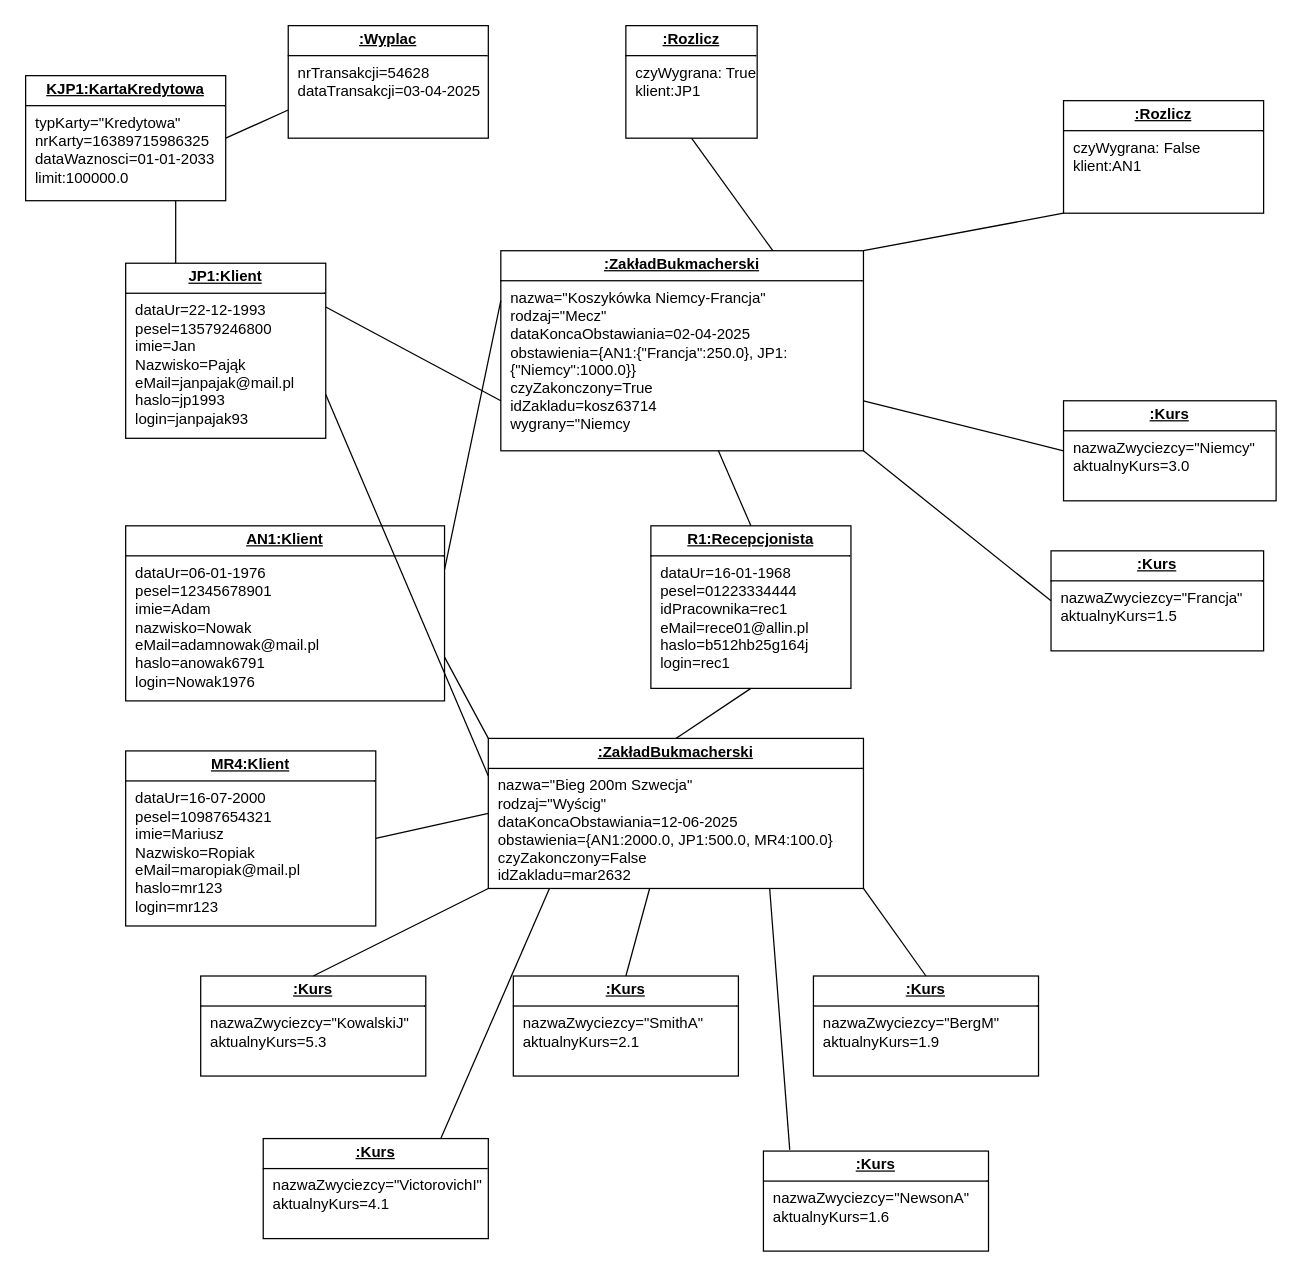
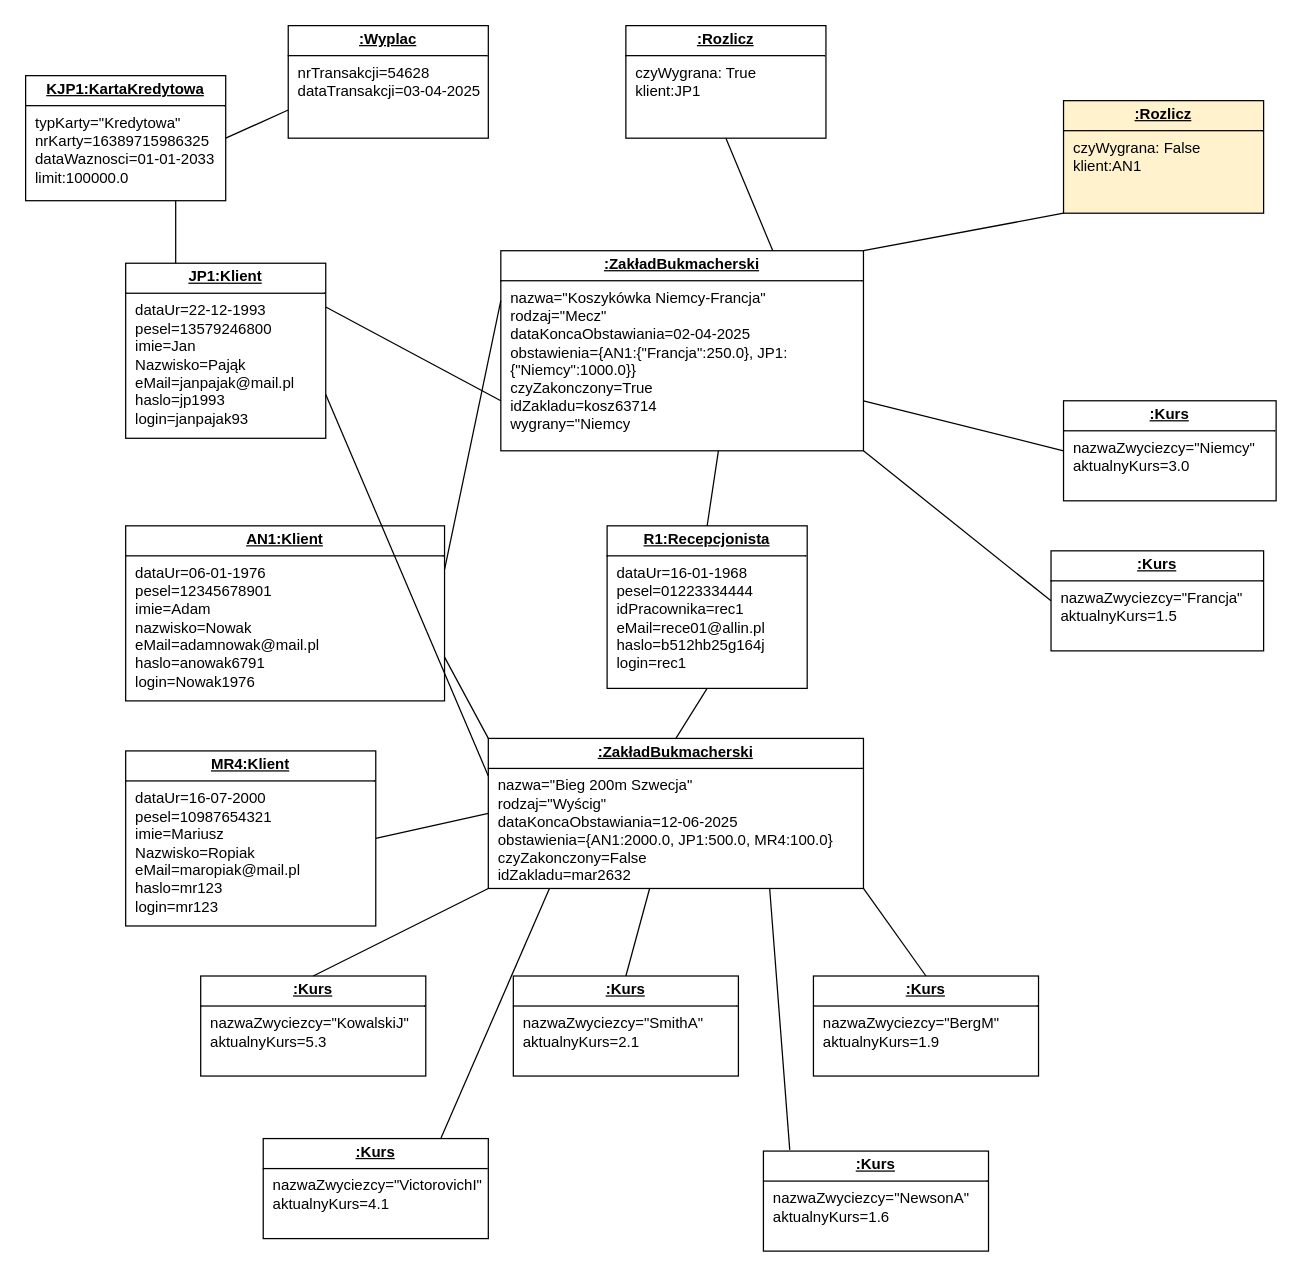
- <mxCell id="31" value="&lt;p style=&quot;margin: 4px 0px 0px; text-align: center; text-decoration: underline;&quot;&gt;&lt;b&gt;:Rozlicz&lt;/b&gt;&lt;/p&gt;&lt;hr size=&quot;1&quot; style=&quot;border-style:solid;&quot;&gt;&lt;p style=&quot;margin:0px;margin-left:8px;&quot;&gt;czyWygrana: True&lt;br&gt;klient:JP1&lt;/p&gt;" style="verticalAlign=top;align=left;overflow=fill;html=1;whiteSpace=wrap;" vertex="1" parent="1"><mxGeometry x="500" y="20" width="105" height="90" as="geometry" /></mxCell>
+ <mxCell id="31" value="&lt;p style=&quot;margin: 4px 0px 0px; text-align: center; text-decoration: underline;&quot;&gt;&lt;b&gt;:Rozlicz&lt;/b&gt;&lt;/p&gt;&lt;hr size=&quot;1&quot; style=&quot;border-style:solid;&quot;&gt;&lt;p style=&quot;margin:0px;margin-left:8px;&quot;&gt;czyWygrana: True&lt;br&gt;klient:JP1&lt;/p&gt;" style="verticalAlign=top;align=left;overflow=fill;html=1;whiteSpace=wrap;" vertex="1" parent="1"><mxGeometry x="500" y="20" width="160" height="90" as="geometry" /></mxCell>
- <mxCell id="29" value="&lt;p style=&quot;margin: 4px 0px 0px; text-align: center; text-decoration: underline;&quot;&gt;&lt;b&gt;:Rozlicz&lt;/b&gt;&lt;/p&gt;&lt;hr size=&quot;1&quot; style=&quot;border-style:solid;&quot;&gt;&lt;p style=&quot;margin:0px;margin-left:8px;&quot;&gt;czyWygrana: False&lt;br&gt;klient:AN1&lt;/p&gt;" style="verticalAlign=top;align=left;overflow=fill;html=1;whiteSpace=wrap;" vertex="1" parent="1"><mxGeometry x="850" y="80" width="160" height="90" as="geometry" /></mxCell>
+ <mxCell id="29" value="&lt;p style=&quot;margin: 4px 0px 0px; text-align: center; text-decoration: underline;&quot;&gt;&lt;b&gt;:Rozlicz&lt;/b&gt;&lt;/p&gt;&lt;hr size=&quot;1&quot; style=&quot;border-style:solid;&quot;&gt;&lt;p style=&quot;margin:0px;margin-left:8px;&quot;&gt;czyWygrana: False&lt;br&gt;klient:AN1&lt;/p&gt;" style="verticalAlign=top;align=left;overflow=fill;html=1;whiteSpace=wrap;fillColor=#fff2cc;" vertex="1" parent="1"><mxGeometry x="850" y="80" width="160" height="90" as="geometry" /></mxCell>
- <mxCell id="26" value="&lt;p style=&quot;margin: 4px 0px 0px; text-align: center; text-decoration: underline;&quot;&gt;&lt;b&gt;R1:Recepcjonista&lt;/b&gt;&lt;/p&gt;&lt;hr size=&quot;1&quot; style=&quot;border-style:solid;&quot;&gt;&lt;p style=&quot;margin:0px;margin-left:8px;&quot;&gt;dataUr=16-01-1968&lt;br&gt;pesel=01223334444&lt;/p&gt;&lt;p style=&quot;margin:0px;margin-left:8px;&quot;&gt;idPracownika=rec1&lt;/p&gt;&lt;p style=&quot;margin:0px;margin-left:8px;&quot;&gt;eMail=rece01@allin.pl&lt;/p&gt;&lt;p style=&quot;margin:0px;margin-left:8px;&quot;&gt;haslo=b512hb25g164j&lt;/p&gt;&lt;p style=&quot;margin:0px;margin-left:8px;&quot;&gt;login=rec1&lt;/p&gt;" style="verticalAlign=top;align=left;overflow=fill;html=1;whiteSpace=wrap;" vertex="1" parent="1"><mxGeometry x="520" y="420" width="160" height="130" as="geometry" /></mxCell>
+ <mxCell id="26" value="&lt;p style=&quot;margin: 4px 0px 0px; text-align: center; text-decoration: underline;&quot;&gt;&lt;b&gt;R1:Recepcjonista&lt;/b&gt;&lt;/p&gt;&lt;hr size=&quot;1&quot; style=&quot;border-style:solid;&quot;&gt;&lt;p style=&quot;margin:0px;margin-left:8px;&quot;&gt;dataUr=16-01-1968&lt;br&gt;pesel=01223334444&lt;/p&gt;&lt;p style=&quot;margin:0px;margin-left:8px;&quot;&gt;idPracownika=rec1&lt;/p&gt;&lt;p style=&quot;margin:0px;margin-left:8px;&quot;&gt;eMail=rece01@allin.pl&lt;/p&gt;&lt;p style=&quot;margin:0px;margin-left:8px;&quot;&gt;haslo=b512hb25g164j&lt;/p&gt;&lt;p style=&quot;margin:0px;margin-left:8px;&quot;&gt;login=rec1&lt;/p&gt;" style="verticalAlign=top;align=left;overflow=fill;html=1;whiteSpace=wrap;" vertex="1" parent="1"><mxGeometry x="485" y="420" width="160" height="130" as="geometry" /></mxCell>
